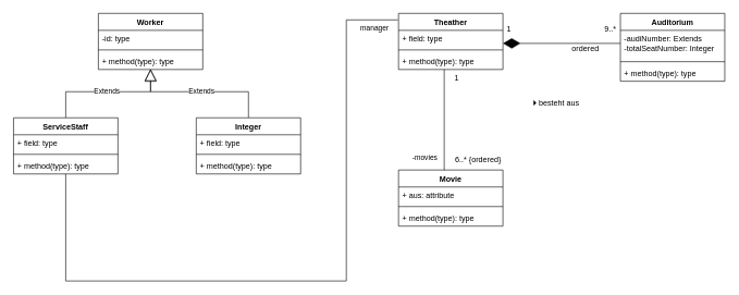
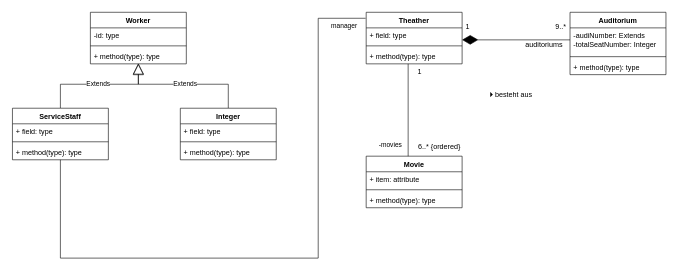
- <mxCell id="27" value="ordered" style="text;strokeColor=none;fillColor=none;align=left;verticalAlign=top;spacingLeft=4;spacingRight=4;overflow=hidden;rotatable=0;points=[[0,0.5],[1,0.5]];portConstraint=eastwest;" vertex="1" parent="1"><mxGeometry x="870" y="60" width="100" height="26" as="geometry" /></mxCell>
+ <mxCell id="27" value="auditoriums" style="text;strokeColor=none;fillColor=none;align=left;verticalAlign=top;spacingLeft=4;spacingRight=4;overflow=hidden;rotatable=0;points=[[0,0.5],[1,0.5]];portConstraint=eastwest;" vertex="1" parent="1"><mxGeometry x="870" y="60" width="100" height="26" as="geometry" /></mxCell>
- <mxCell id="30" value="+ aus: attribute" style="text;strokeColor=none;fillColor=none;align=left;verticalAlign=top;spacingLeft=4;spacingRight=4;overflow=hidden;rotatable=0;points=[[0,0.5],[1,0.5]];portConstraint=eastwest;" vertex="1" parent="29"><mxGeometry y="26" width="160" height="26" as="geometry" /></mxCell>
+ <mxCell id="30" value="+ item: attribute" style="text;strokeColor=none;fillColor=none;align=left;verticalAlign=top;spacingLeft=4;spacingRight=4;overflow=hidden;rotatable=0;points=[[0,0.5],[1,0.5]];portConstraint=eastwest;" vertex="1" parent="29"><mxGeometry y="26" width="160" height="26" as="geometry" /></mxCell>
